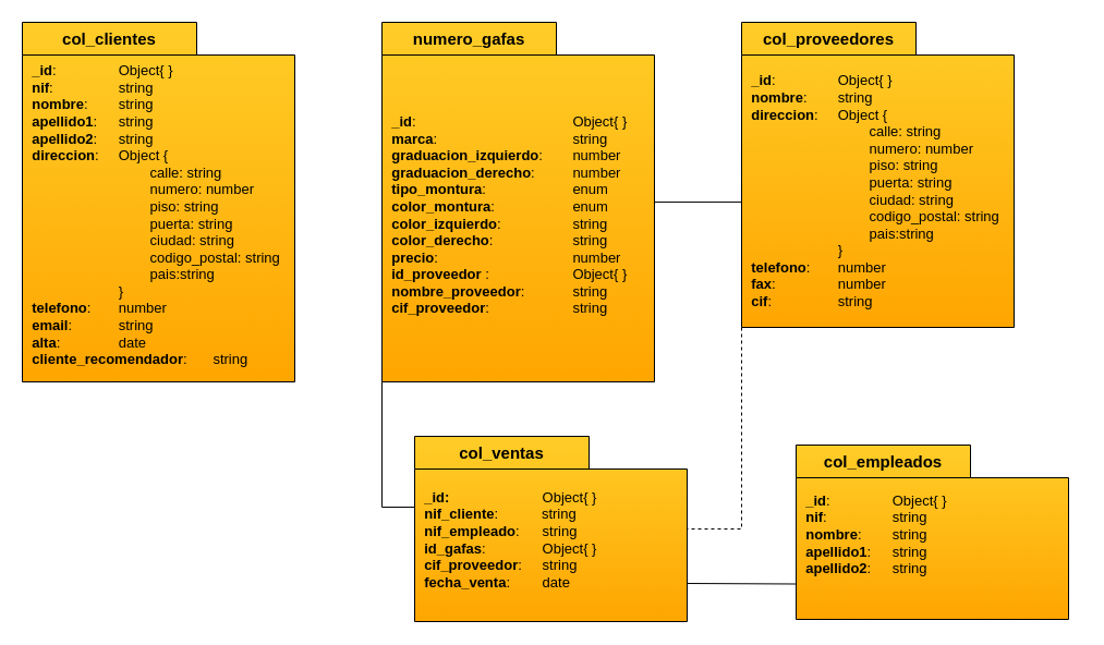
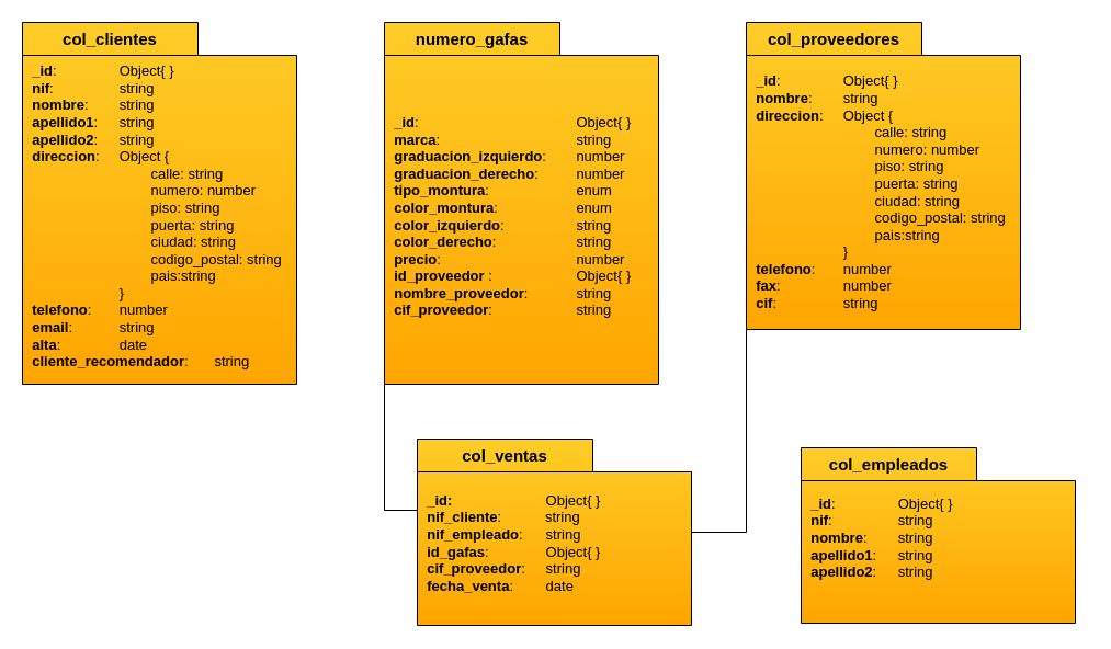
- <mxCell id="15" value="" style="html=1;verticalAlign=bottom;labelBackgroundColor=none;endArrow=none;endFill=0;rounded=0;exitX=0;exitY=0.589;exitDx=0;exitDy=0;exitPerimeter=0;" parent="1" source="2" target="8" edge="1"><mxGeometry width="160" relative="1" as="geometry"><mxPoint x="680" y="181" as="sourcePoint" /><mxPoint x="620" y="180" as="targetPoint" /></mxGeometry></mxCell>
- <mxCell id="13" value="" style="html=1;verticalAlign=bottom;labelBackgroundColor=none;endArrow=none;endFill=0;rounded=0;edgeStyle=elbowEdgeStyle;exitX=0;exitY=0;exitDx=0;exitDy=280;exitPerimeter=0;dashed=1;" parent="1" source="2" target="10" edge="1"><mxGeometry width="160" relative="1" as="geometry"><mxPoint x="790" y="330" as="sourcePoint" /><mxPoint x="790" y="480" as="targetPoint" /><Array as="points"><mxPoint x="680" y="390" /></Array></mxGeometry></mxCell>
+ <mxCell id="13" value="" style="html=1;verticalAlign=bottom;labelBackgroundColor=none;endArrow=none;endFill=0;rounded=0;edgeStyle=elbowEdgeStyle;exitX=0;exitY=0;exitDx=0;exitDy=280;exitPerimeter=0;" parent="1" source="2" target="10" edge="1"><mxGeometry width="160" relative="1" as="geometry"><mxPoint x="790" y="330" as="sourcePoint" /><mxPoint x="790" y="480" as="targetPoint" /><Array as="points"><mxPoint x="680" y="390" /></Array></mxGeometry></mxCell>
- <mxCell id="12" value="" style="html=1;verticalAlign=bottom;labelBackgroundColor=none;endArrow=none;endFill=0;rounded=0;entryX=0;entryY=0;entryDx=250.0;entryDy=135;entryPerimeter=0;exitX=0;exitY=0;exitDx=0;exitDy=127.5;exitPerimeter=0;" parent="1" source="6" target="10" edge="1"><mxGeometry width="160" relative="1" as="geometry"><mxPoint x="380" y="537.961" as="sourcePoint" /><mxPoint x="479" y="537.93" as="targetPoint" /></mxGeometry></mxCell>
